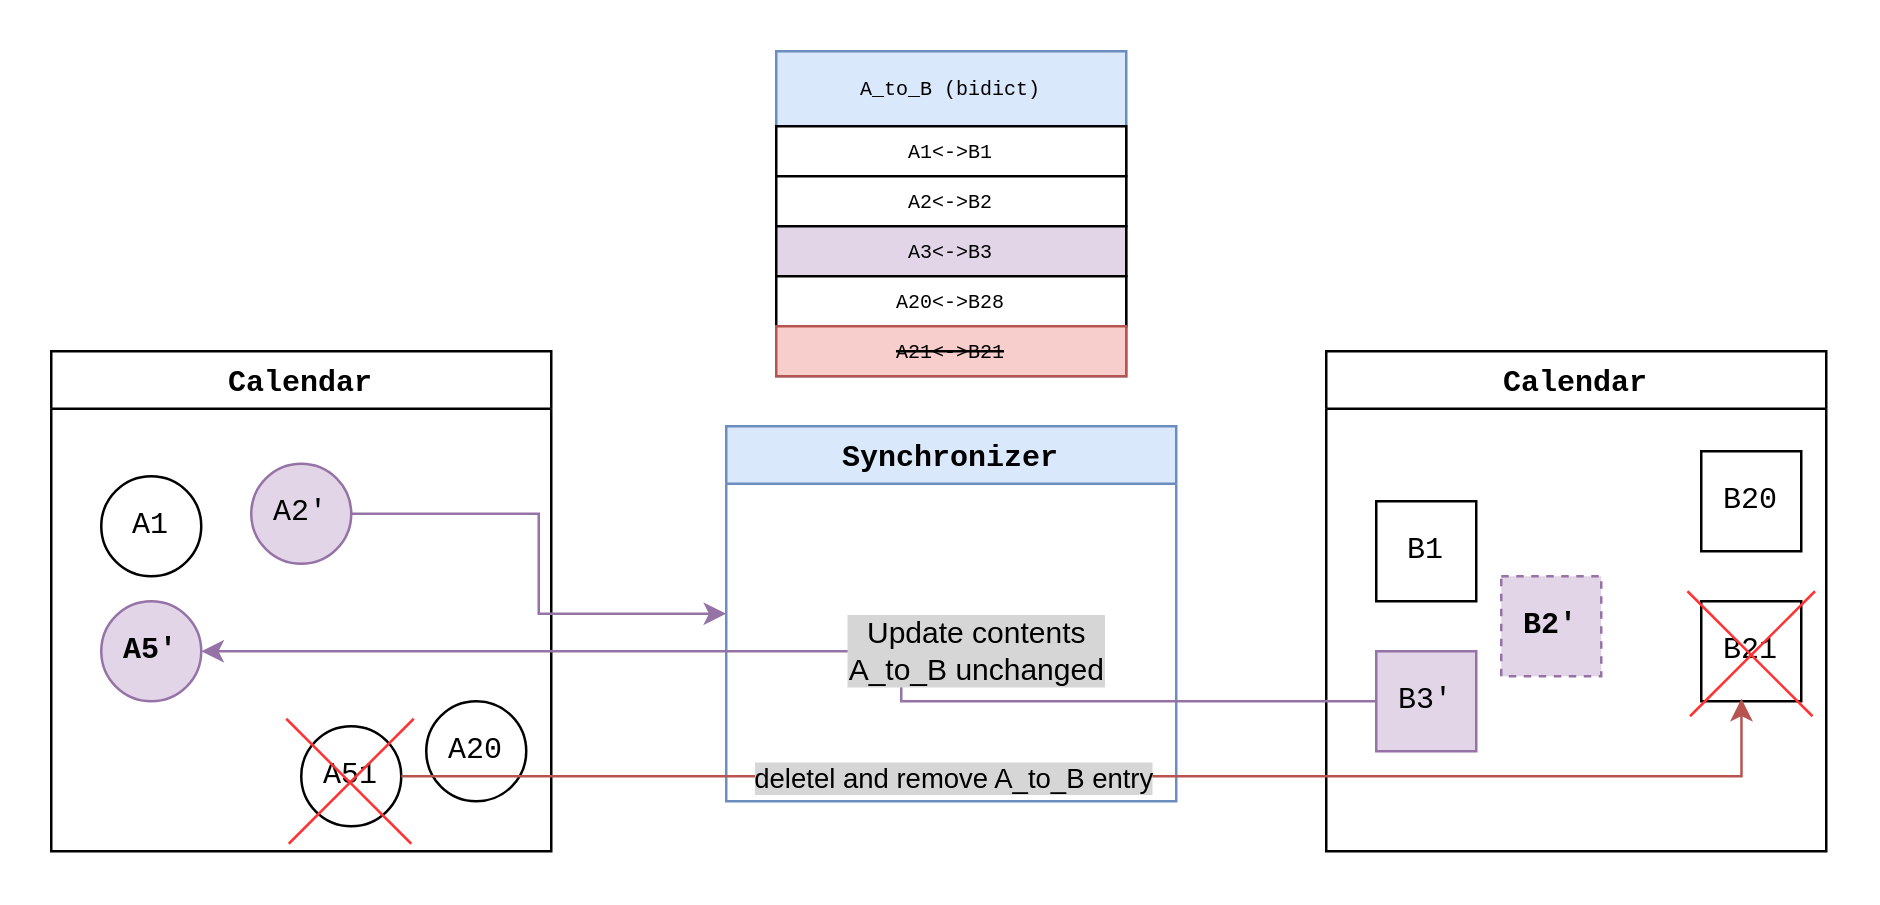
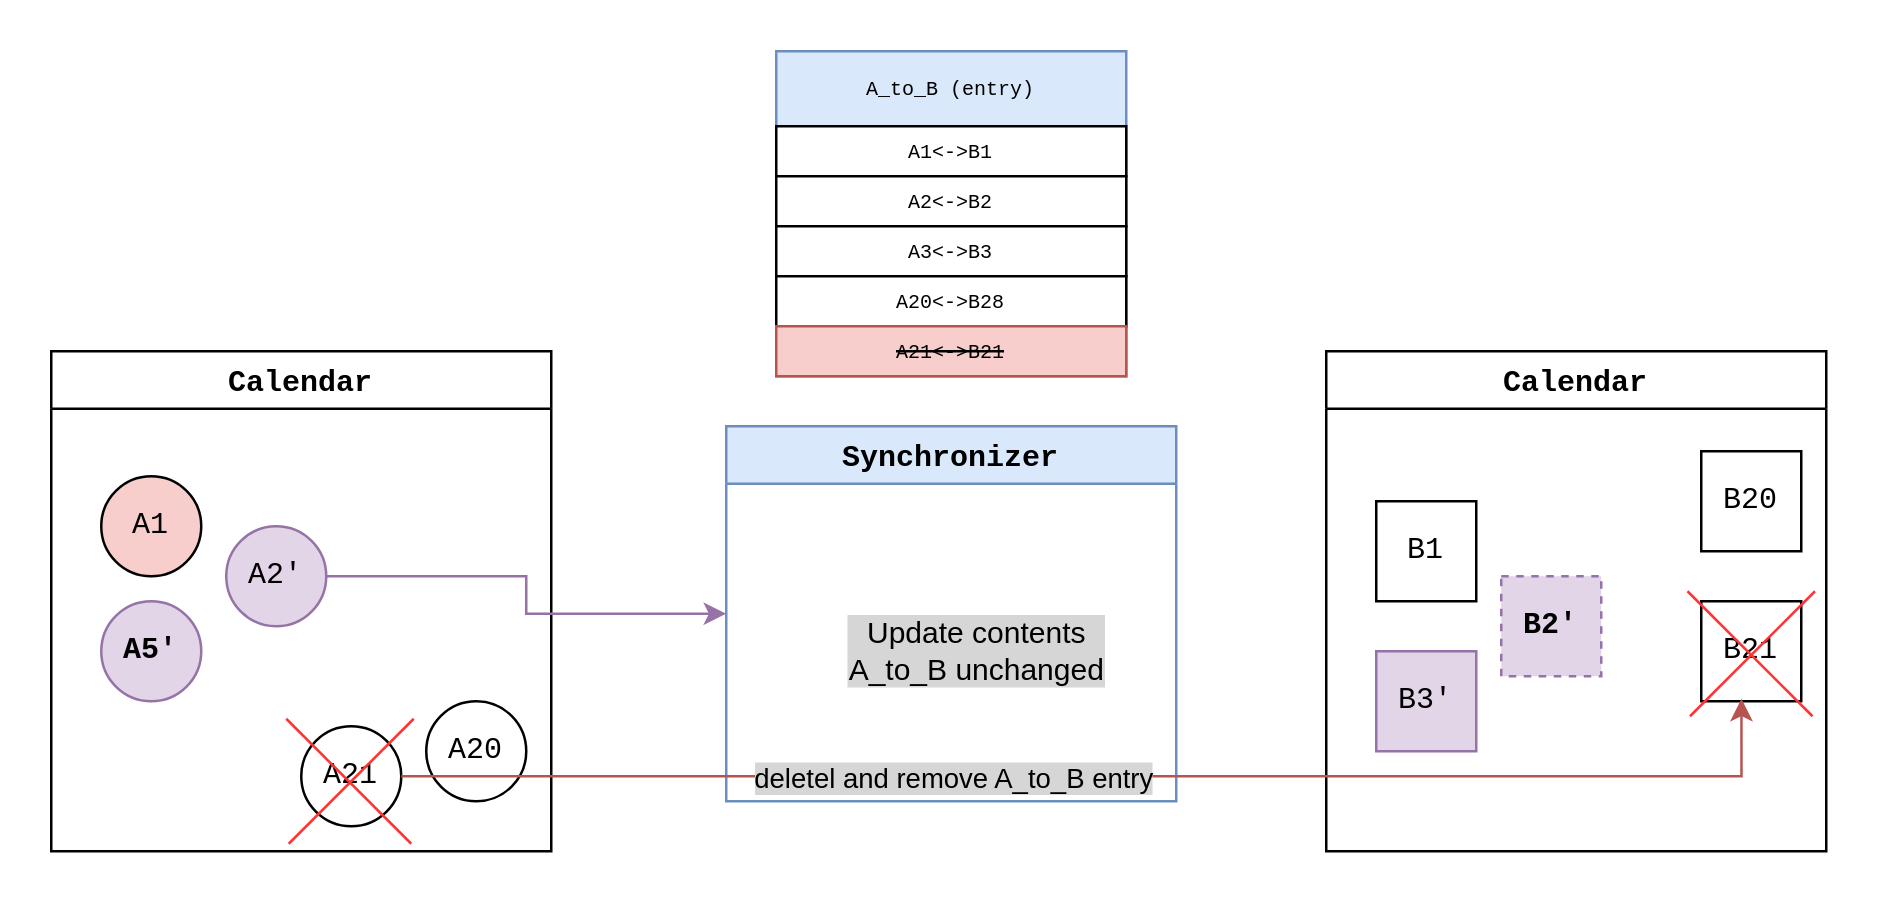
- <mxCell id="18" value="A_to_B (bidict)" style="swimlane;fontStyle=0;childLayout=stackLayout;horizontal=1;startSize=30;horizontalStack=0;resizeParent=1;resizeParentMax=0;resizeLast=0;collapsible=1;marginBottom=0;fontFamily=Courier New;fillColor=#dae8fc;strokeColor=#6c8ebf;fontSize=8;" parent="1" vertex="1"><mxGeometry x="310" y="20" width="140" height="130" as="geometry" /></mxCell>
+ <mxCell id="18" value="A_to_B (entry)" style="swimlane;fontStyle=0;childLayout=stackLayout;horizontal=1;startSize=30;horizontalStack=0;resizeParent=1;resizeParentMax=0;resizeLast=0;collapsible=1;marginBottom=0;fontFamily=Courier New;fillColor=#dae8fc;strokeColor=#6c8ebf;fontSize=8;" parent="1" vertex="1"><mxGeometry x="310" y="20" width="140" height="130" as="geometry" /></mxCell>
- <mxCell id="21" value="A3&amp;lt;-&amp;gt;B3" style="rounded=0;whiteSpace=wrap;html=1;fontFamily=Courier New;fontSize=8;fillColor=#e1d5e7;" parent="18" vertex="1"><mxGeometry y="70" width="140" height="20" as="geometry" /></mxCell>
+ <mxCell id="21" value="A3&amp;lt;-&amp;gt;B3" style="rounded=0;whiteSpace=wrap;html=1;fontFamily=Courier New;fontSize=8;" parent="18" vertex="1"><mxGeometry y="70" width="140" height="20" as="geometry" /></mxCell>
- <mxCell id="5" value="A2'" style="ellipse;whiteSpace=wrap;html=1;aspect=fixed;fontFamily=Courier New;fillColor=#e1d5e7;strokeColor=#9673a6;" parent="2" vertex="1"><mxGeometry x="80" y="45" width="40" height="40" as="geometry" /></mxCell>
+ <mxCell id="5" value="A2'" style="ellipse;whiteSpace=wrap;html=1;aspect=fixed;fontFamily=Courier New;fillColor=#e1d5e7;strokeColor=#9673a6;" parent="2" vertex="1"><mxGeometry x="70" y="70" width="40" height="40" as="geometry" /></mxCell>
- <mxCell id="3" value="A1" style="ellipse;whiteSpace=wrap;html=1;aspect=fixed;fontFamily=Courier New;" parent="2" vertex="1"><mxGeometry x="20" y="50" width="40" height="40" as="geometry" /></mxCell>
+ <mxCell id="3" value="A1" style="ellipse;whiteSpace=wrap;html=1;aspect=fixed;fontFamily=Courier New;fillColor=#f8cecc;" parent="2" vertex="1"><mxGeometry x="20" y="50" width="40" height="40" as="geometry" /></mxCell>
- <mxCell id="30" style="edgeStyle=orthogonalEdgeStyle;rounded=0;orthogonalLoop=1;jettySize=auto;html=1;fillColor=#e1d5e7;strokeColor=#9673a6;" edge="1" parent="1" source="13" target="4"><mxGeometry relative="1" as="geometry"><Array as="points"><mxPoint x="360" y="280" /><mxPoint x="360" y="260" /></Array></mxGeometry></mxCell>
- <mxCell id="7" value="A51" style="ellipse;whiteSpace=wrap;html=1;aspect=fixed;fontFamily=Courier New;" parent="2" vertex="1"><mxGeometry x="100" y="150" width="40" height="40" as="geometry" /></mxCell>
+ <mxCell id="7" value="A21" style="ellipse;whiteSpace=wrap;html=1;aspect=fixed;fontFamily=Courier New;" parent="2" vertex="1"><mxGeometry x="100" y="150" width="40" height="40" as="geometry" /></mxCell>
